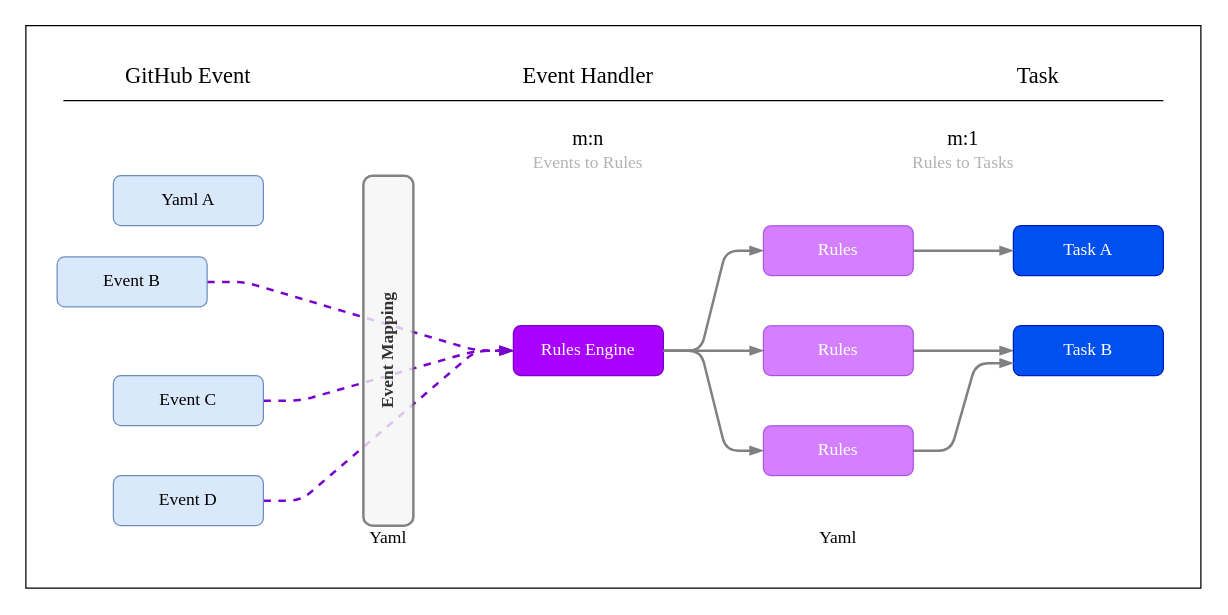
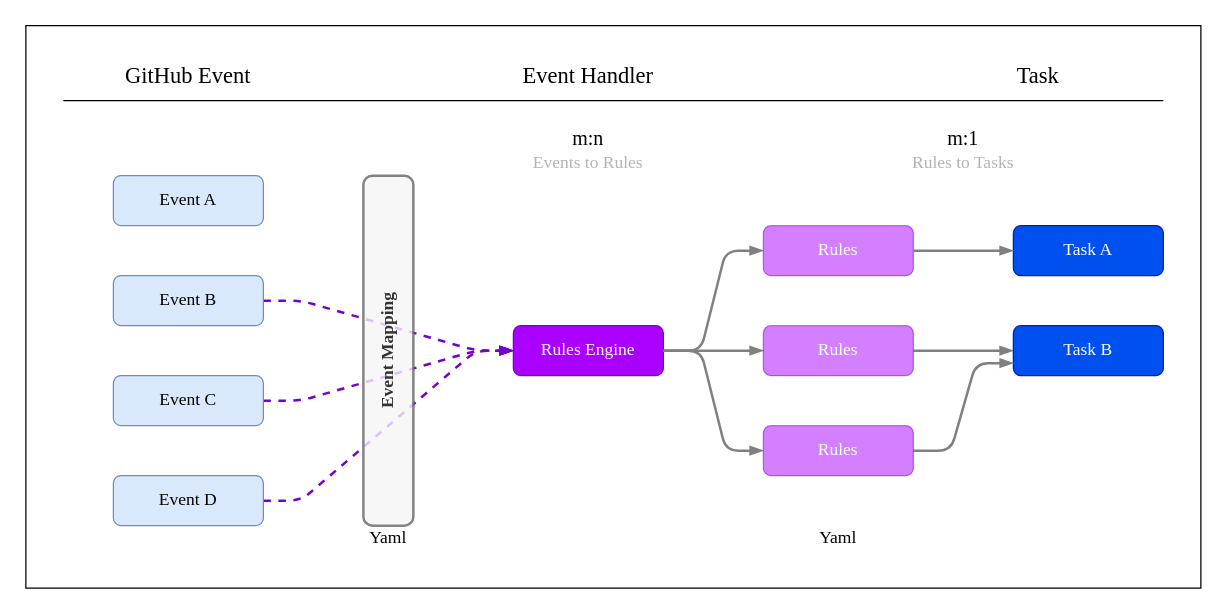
- <mxCell id="3" value="Yaml A" style="rounded=1;whiteSpace=wrap;html=1;fillColor=#dae8fc;strokeColor=#6c8ebf;fontFamily=varela round;fontSize=14;" parent="1" vertex="1"><mxGeometry x="90" y="140" width="120" height="40" as="geometry" /></mxCell>
+ <mxCell id="3" value="Event A" style="rounded=1;whiteSpace=wrap;html=1;fillColor=#dae8fc;strokeColor=#6c8ebf;fontFamily=varela round;fontSize=14;" parent="1" vertex="1"><mxGeometry x="90" y="140" width="120" height="40" as="geometry" /></mxCell>
- <mxCell id="5" value="Event B" style="rounded=1;whiteSpace=wrap;html=1;fillColor=#dae8fc;strokeColor=#6c8ebf;fontFamily=varela round;fontSize=14;" parent="1" vertex="1"><mxGeometry x="45" y="205" width="120" height="40" as="geometry" /></mxCell>
+ <mxCell id="5" value="Event B" style="rounded=1;whiteSpace=wrap;html=1;fillColor=#dae8fc;strokeColor=#6c8ebf;fontFamily=varela round;fontSize=14;" parent="1" vertex="1"><mxGeometry x="90" y="220" width="120" height="40" as="geometry" /></mxCell>
